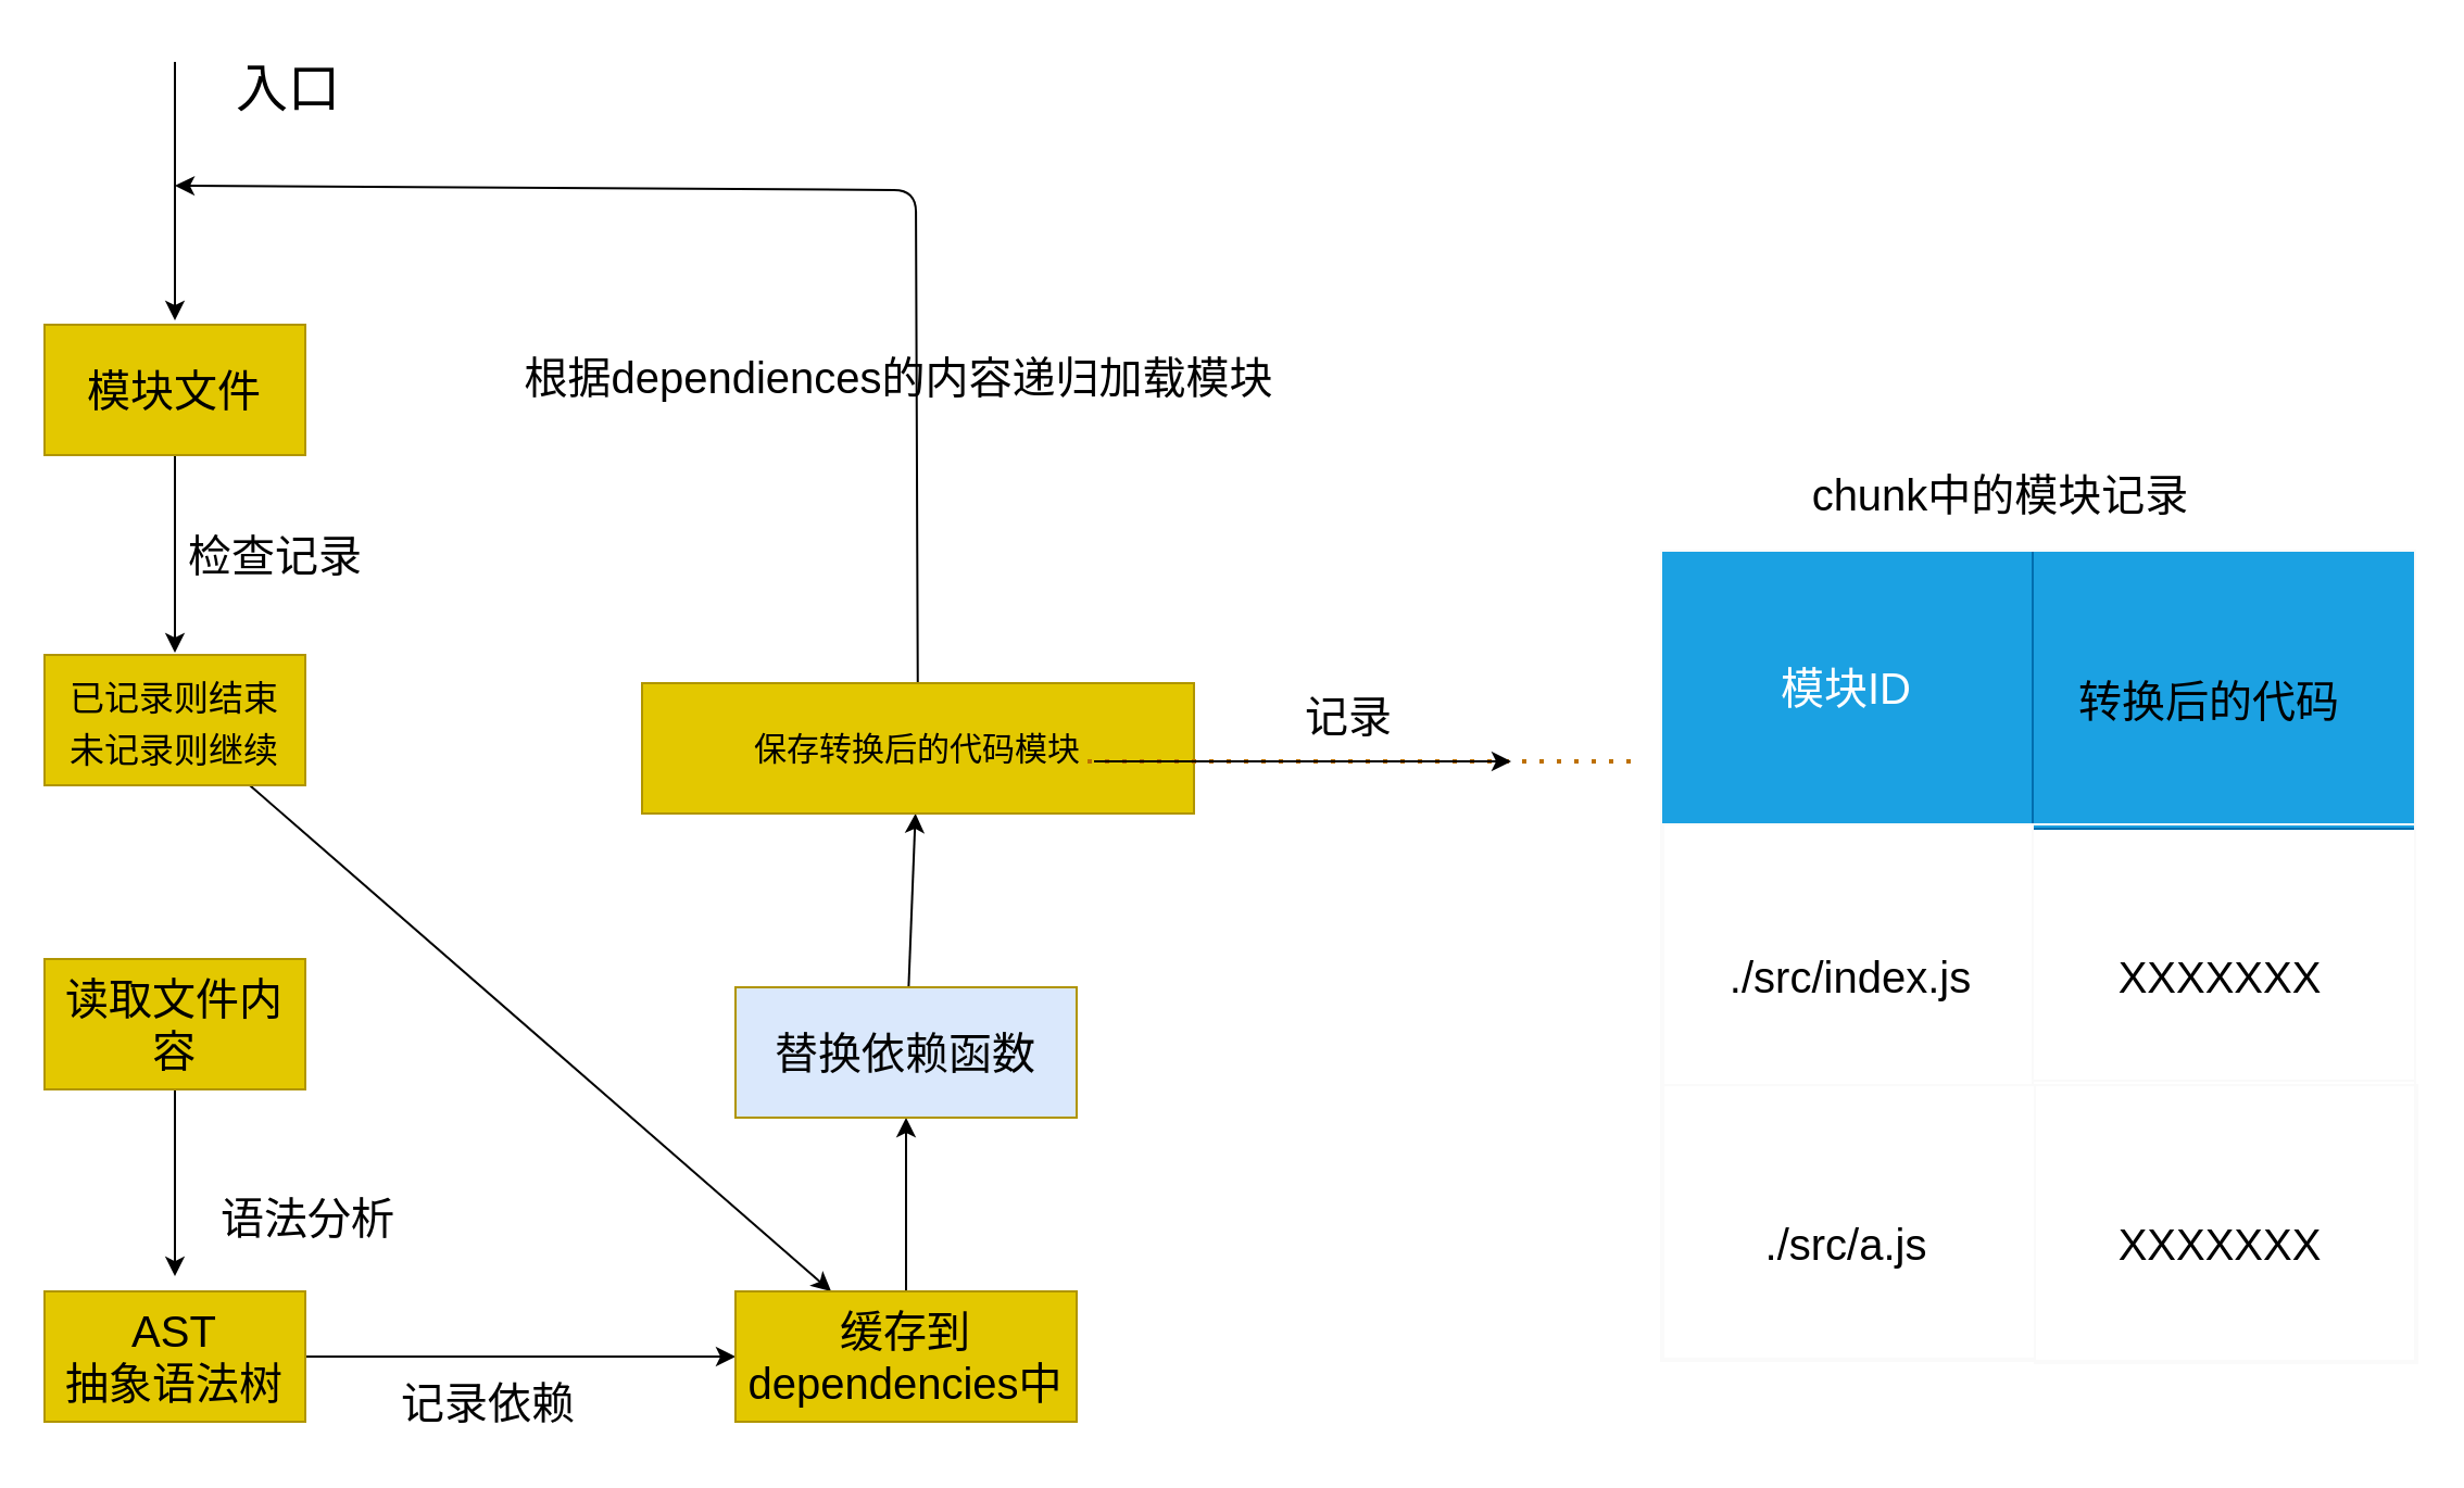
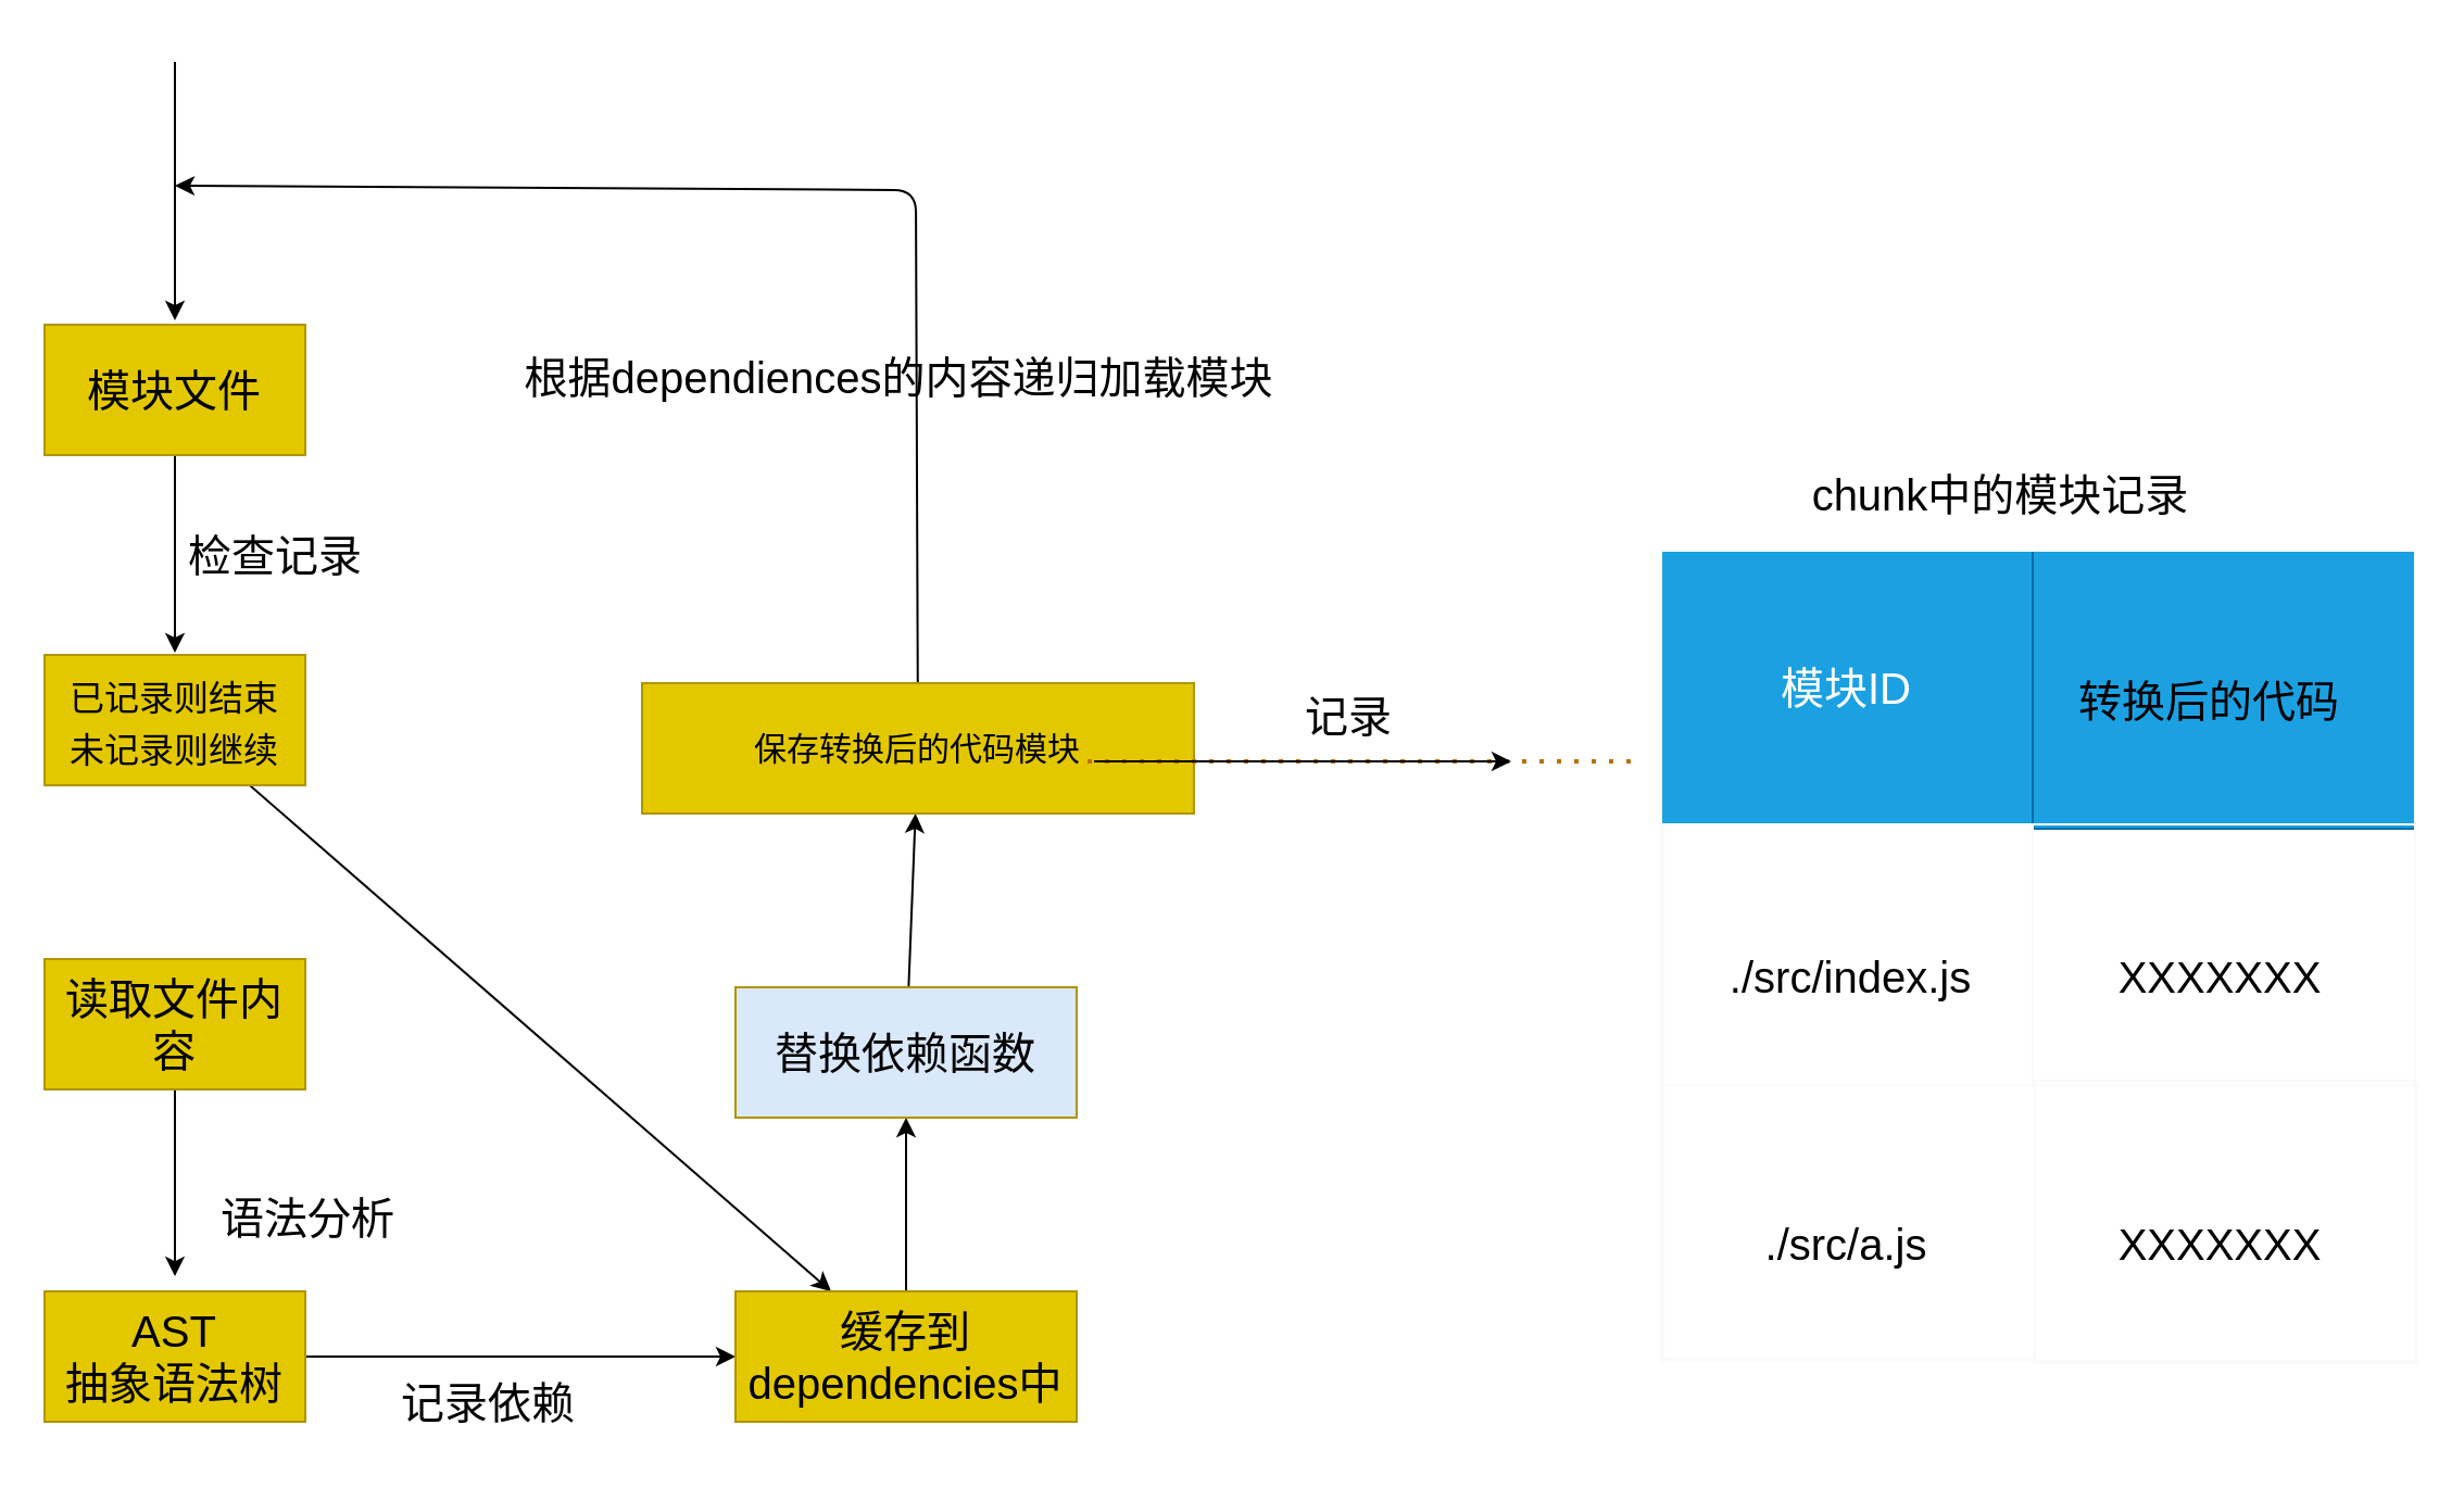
- <mxCell id="37" value="入口" style="text;html=1;align=center;verticalAlign=middle;resizable=0;points=[];autosize=1;strokeColor=none;fillColor=none;fontSize=24;" vertex="1" parent="1"><mxGeometry x="99" y="20" width="66" height="41" as="geometry" /></mxCell>
